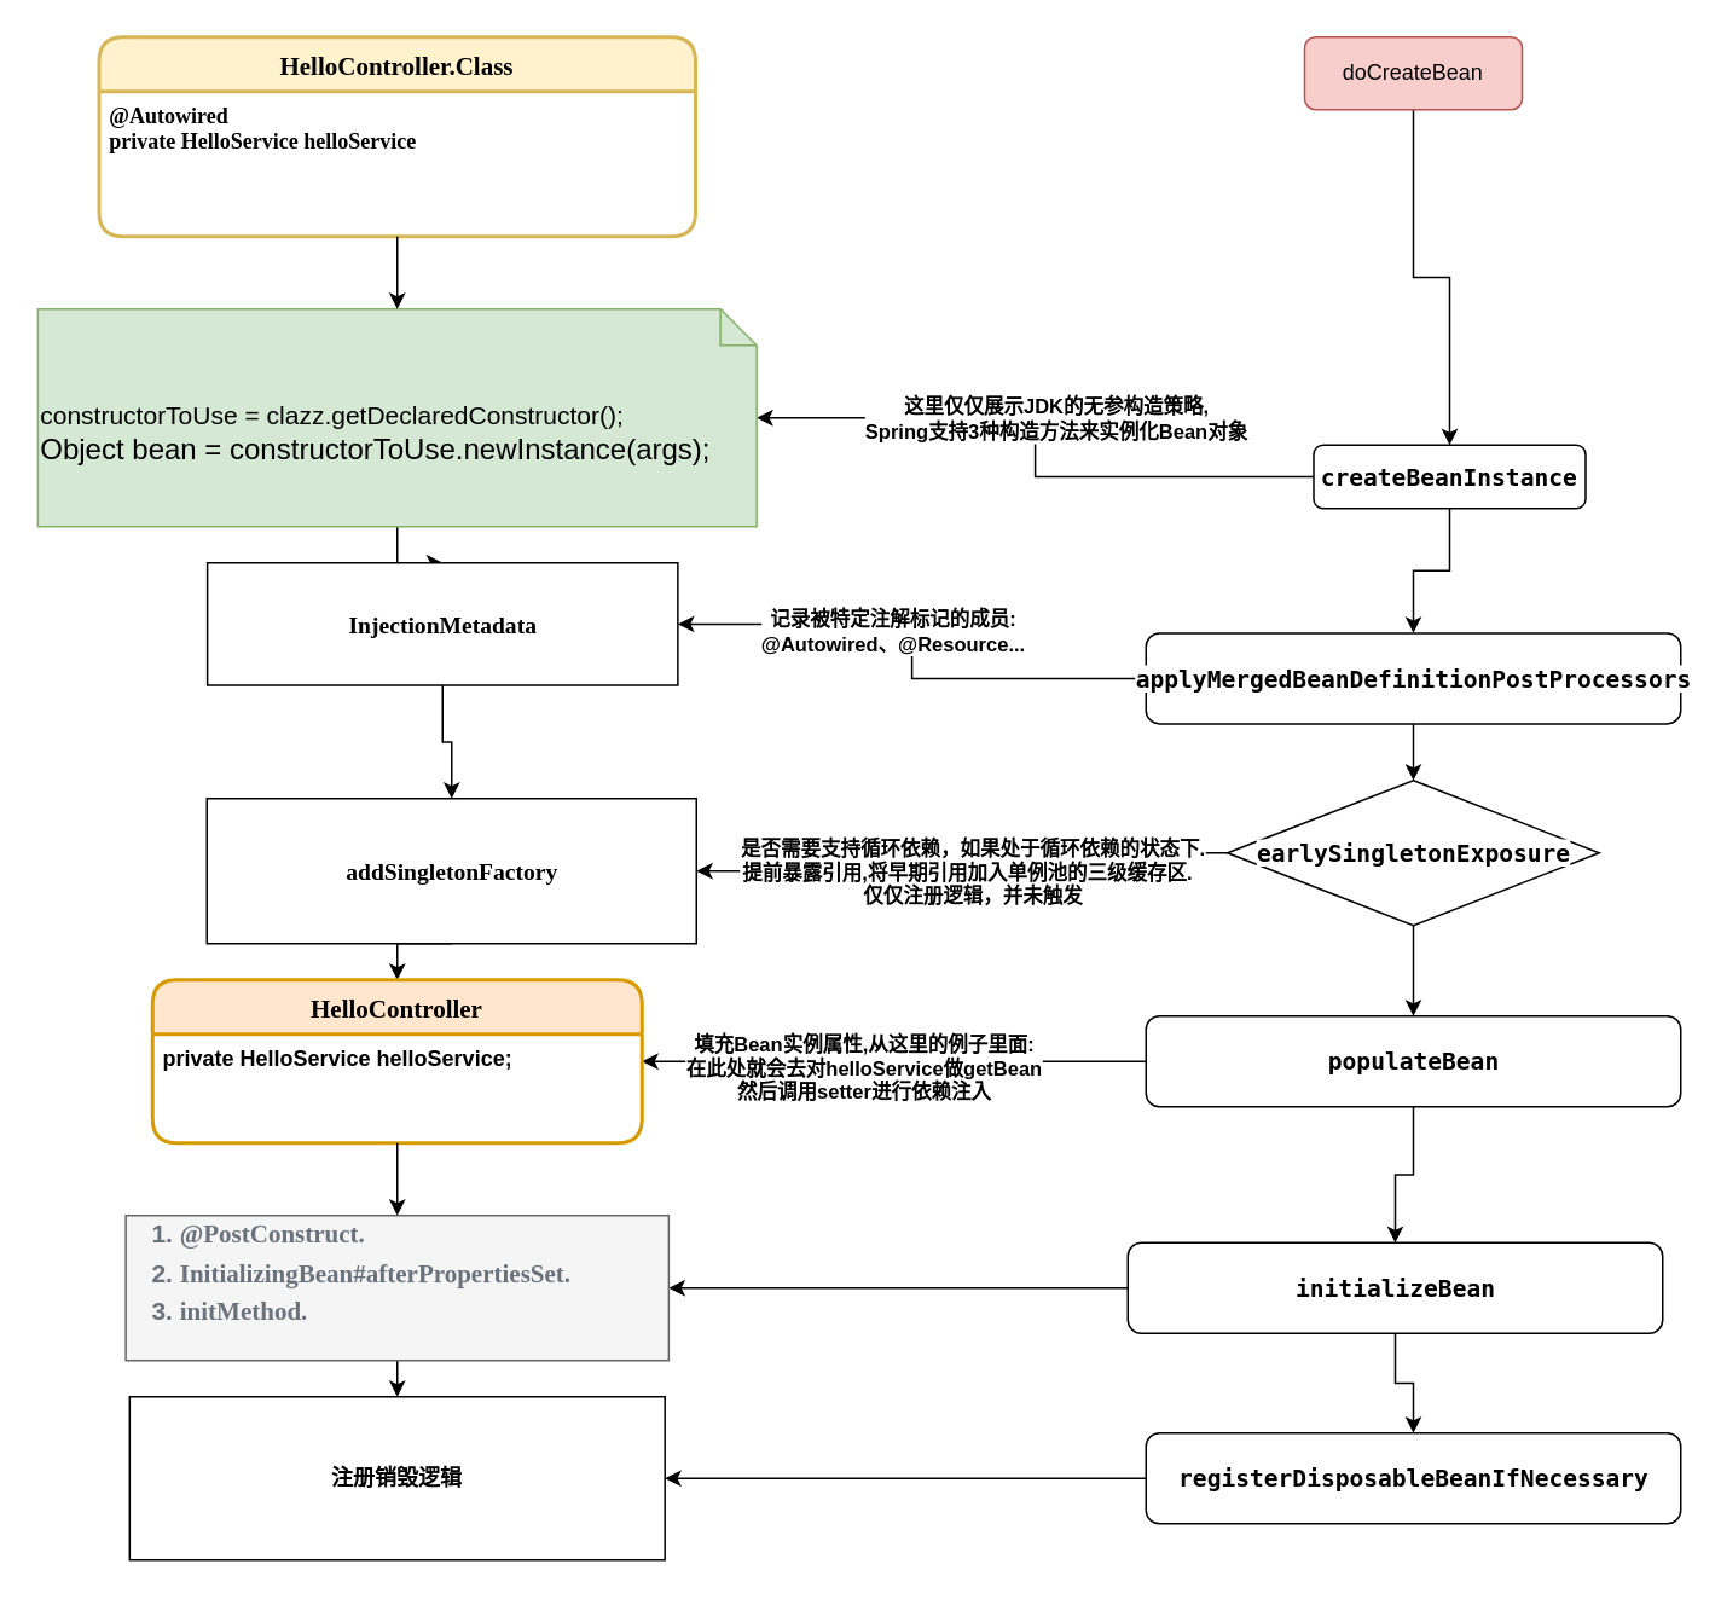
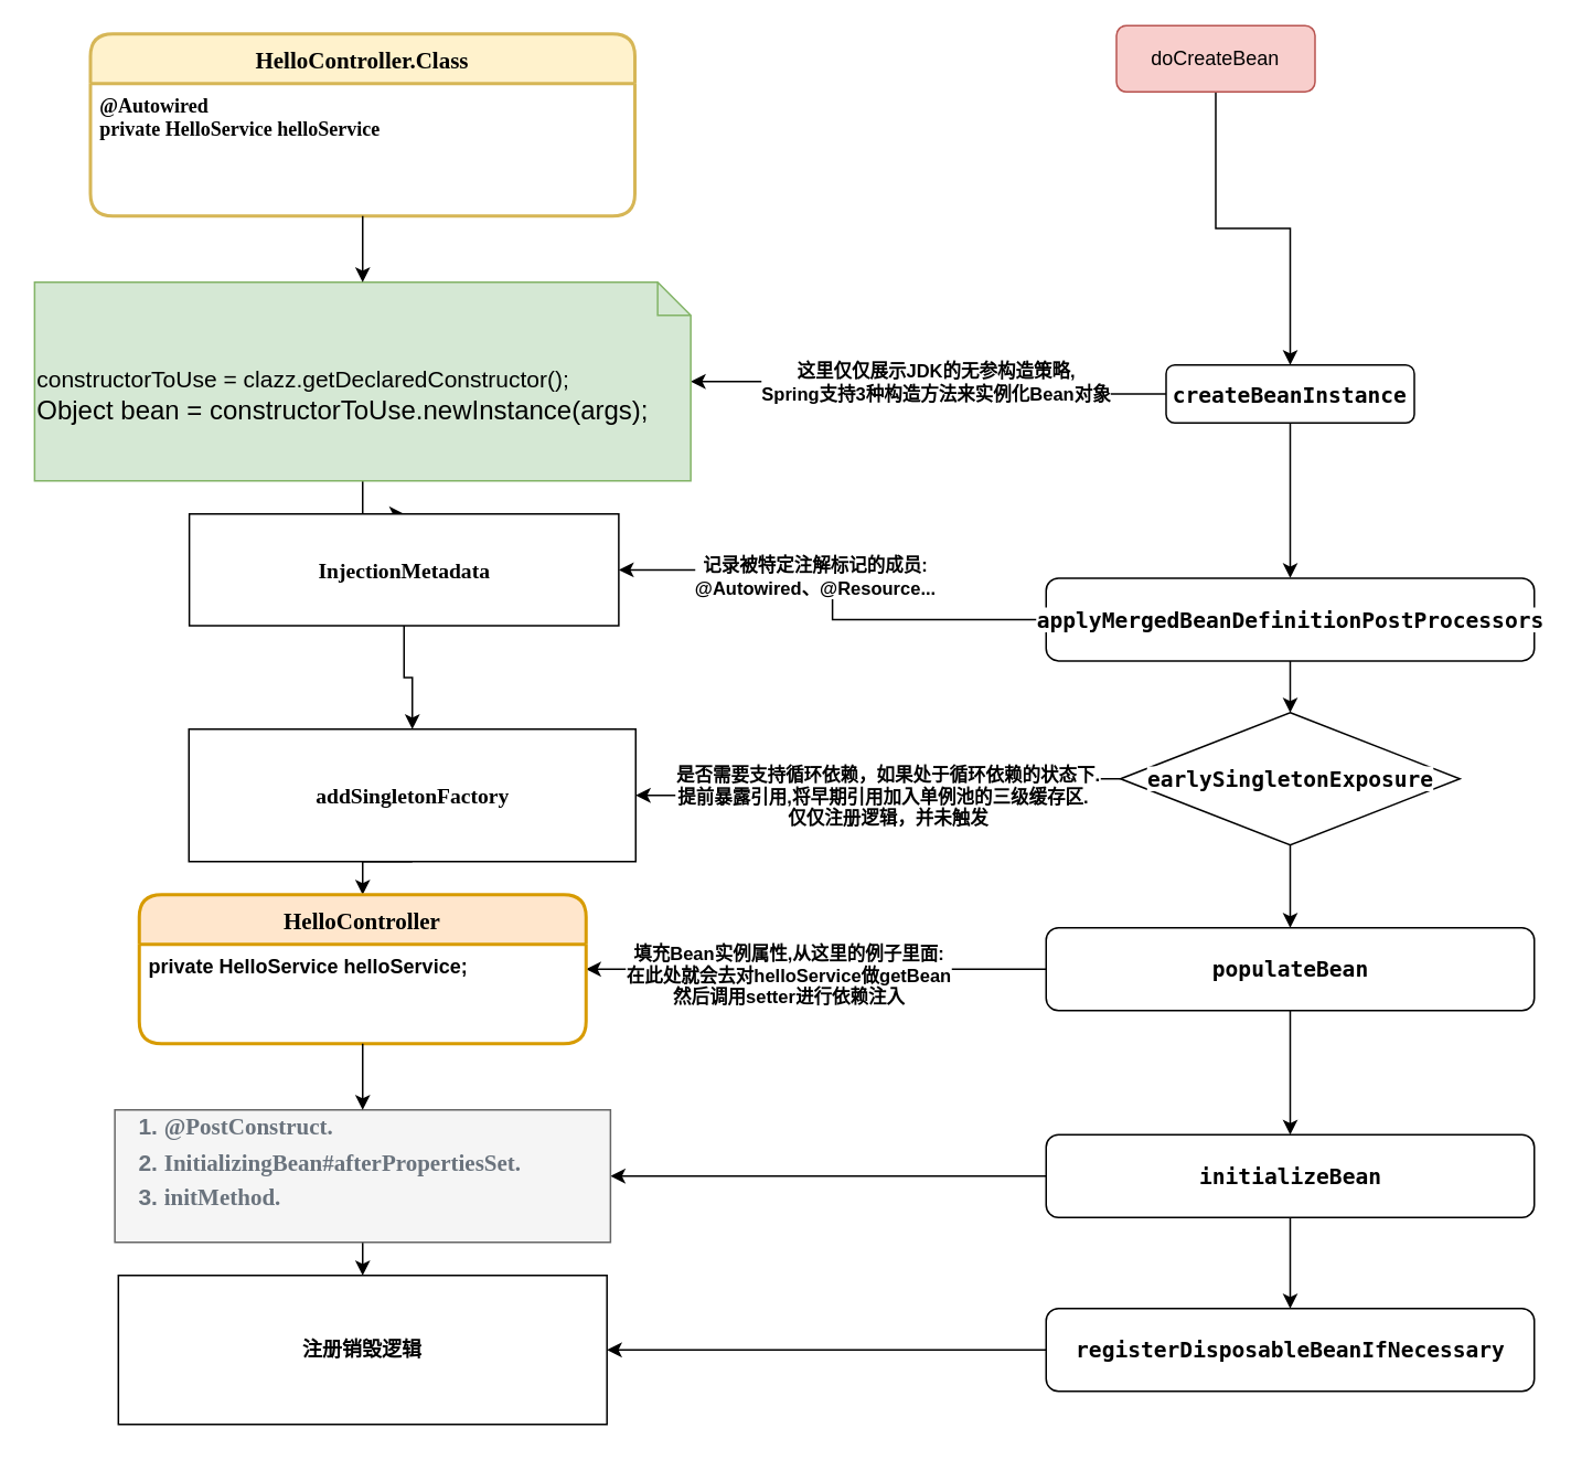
- <mxCell id="5" value="doCreateBean" style="rounded=1;whiteSpace=wrap;html=1;fontSize=12;glass=0;strokeWidth=1;shadow=0;fillColor=#f8cecc;strokeColor=#b85450;" parent="1" vertex="1"><mxGeometry x="719" y="20" width="120" height="40" as="geometry" /></mxCell>
+ <mxCell id="5" value="doCreateBean" style="rounded=1;whiteSpace=wrap;html=1;fontSize=12;glass=0;strokeWidth=1;shadow=0;fillColor=#f8cecc;strokeColor=#b85450;" parent="1" vertex="1"><mxGeometry x="674" y="15" width="120" height="40" as="geometry" /></mxCell>
- <mxCell id="9" value="&lt;pre style=&quot;background-color: rgb(255 , 255 , 255) ; font-family: &amp;#34;jetbrains mono&amp;#34; , monospace ; font-size: 9.8pt&quot;&gt;&lt;b&gt;createBeanInstance&lt;/b&gt;&lt;/pre&gt;" style="rounded=1;whiteSpace=wrap;html=1;fontSize=12;glass=0;strokeWidth=1;shadow=0;" parent="1" vertex="1"><mxGeometry x="724" y="245" width="150" height="35" as="geometry" /></mxCell>
+ <mxCell id="9" value="&lt;pre style=&quot;background-color: rgb(255 , 255 , 255) ; font-family: &amp;#34;jetbrains mono&amp;#34; , monospace ; font-size: 9.8pt&quot;&gt;&lt;b&gt;createBeanInstance&lt;/b&gt;&lt;/pre&gt;" style="rounded=1;whiteSpace=wrap;html=1;fontSize=12;glass=0;strokeWidth=1;shadow=0;" parent="1" vertex="1"><mxGeometry x="704" y="220" width="150" height="35" as="geometry" /></mxCell>
- <mxCell id="33" value="&lt;pre style=&quot;background-color: rgb(255 , 255 , 255) ; font-family: &amp;#34;jetbrains mono&amp;#34; , monospace ; font-size: 9.8pt&quot;&gt;&lt;pre style=&quot;font-family: &amp;#34;jetbrains mono&amp;#34; , monospace ; font-size: 9.8pt&quot;&gt;&lt;pre style=&quot;font-family: &amp;#34;jetbrains mono&amp;#34; , monospace ; font-size: 9.8pt&quot;&gt;&lt;pre style=&quot;font-family: &amp;#34;jetbrains mono&amp;#34; , monospace ; font-size: 9.8pt&quot;&gt;&lt;b&gt;initializeBean&lt;/b&gt;&lt;/pre&gt;&lt;/pre&gt;&lt;/pre&gt;&lt;/pre&gt;" style="rounded=1;whiteSpace=wrap;html=1;fontSize=12;glass=0;strokeWidth=1;shadow=0;" parent="1" vertex="1"><mxGeometry x="621.5" y="685" width="295" height="50" as="geometry" /></mxCell>
+ <mxCell id="33" value="&lt;pre style=&quot;background-color: rgb(255 , 255 , 255) ; font-family: &amp;#34;jetbrains mono&amp;#34; , monospace ; font-size: 9.8pt&quot;&gt;&lt;pre style=&quot;font-family: &amp;#34;jetbrains mono&amp;#34; , monospace ; font-size: 9.8pt&quot;&gt;&lt;pre style=&quot;font-family: &amp;#34;jetbrains mono&amp;#34; , monospace ; font-size: 9.8pt&quot;&gt;&lt;pre style=&quot;font-family: &amp;#34;jetbrains mono&amp;#34; , monospace ; font-size: 9.8pt&quot;&gt;&lt;b&gt;initializeBean&lt;/b&gt;&lt;/pre&gt;&lt;/pre&gt;&lt;/pre&gt;&lt;/pre&gt;" style="rounded=1;whiteSpace=wrap;html=1;fontSize=12;glass=0;strokeWidth=1;shadow=0;" parent="1" vertex="1"><mxGeometry x="631.5" y="685" width="295" height="50" as="geometry" /></mxCell>
